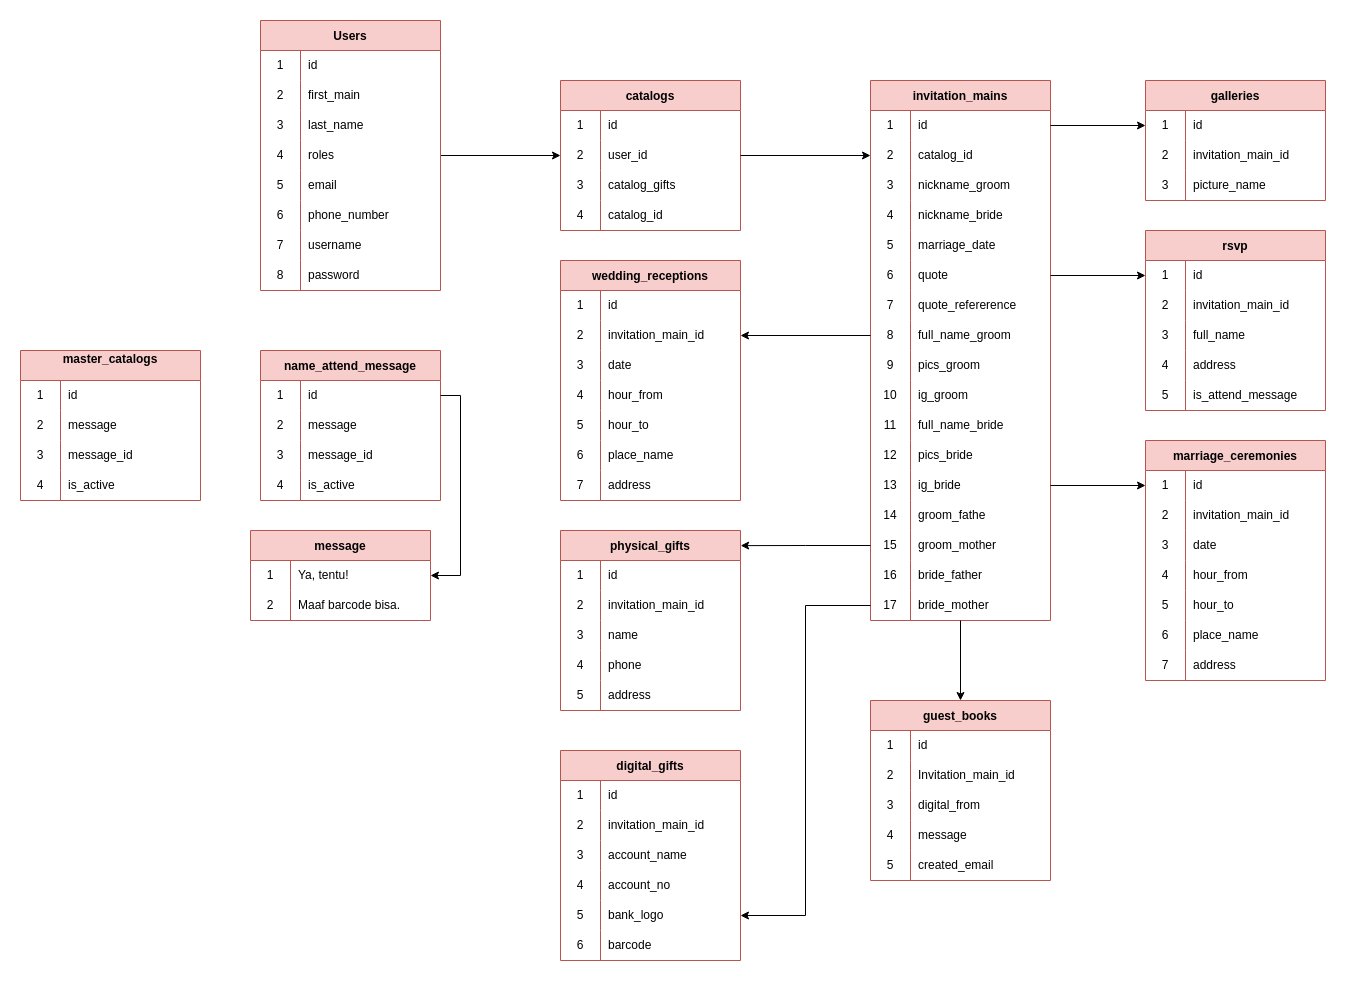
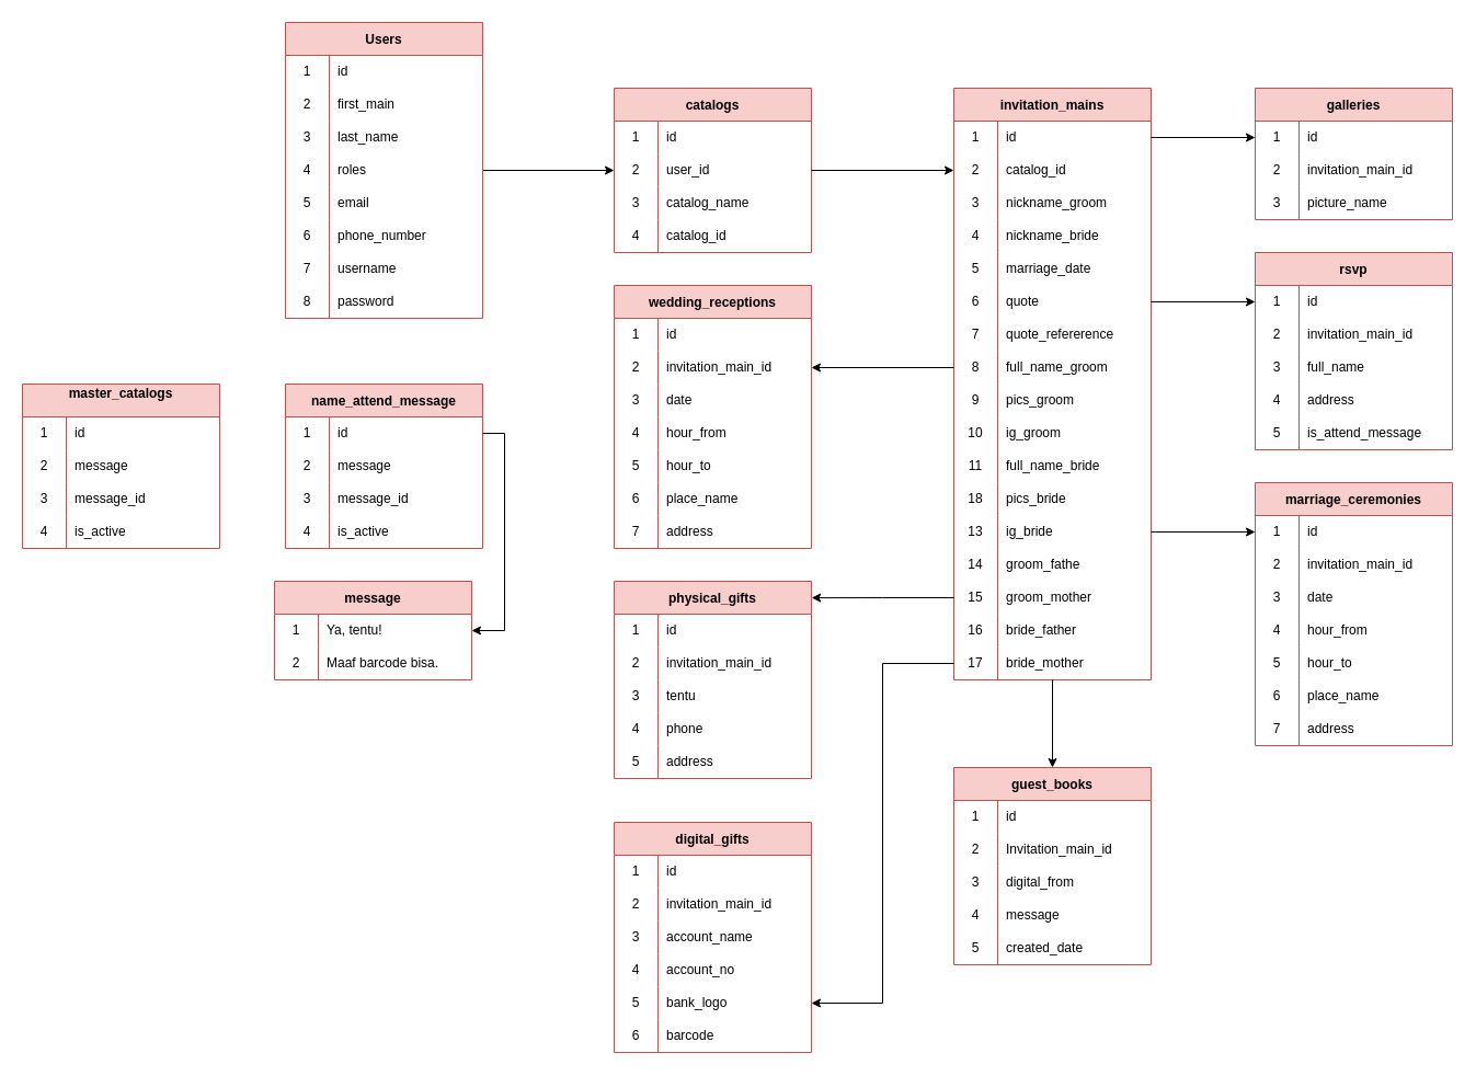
- <mxCell id="116" value="catalog_gifts" style="shape=partialRectangle;html=1;whiteSpace=wrap;connectable=0;fillColor=none;top=0;left=0;bottom=0;right=0;align=left;spacingLeft=6;overflow=hidden;" parent="114" vertex="1"><mxGeometry x="40" width="140" height="30" as="geometry"><mxRectangle width="140" height="30" as="alternateBounds" /></mxGeometry></mxCell>
+ <mxCell id="116" value="catalog_name" style="shape=partialRectangle;html=1;whiteSpace=wrap;connectable=0;fillColor=none;top=0;left=0;bottom=0;right=0;align=left;spacingLeft=6;overflow=hidden;" parent="114" vertex="1"><mxGeometry x="40" width="140" height="30" as="geometry"><mxRectangle width="140" height="30" as="alternateBounds" /></mxGeometry></mxCell>
- <mxCell id="63" value="12" style="shape=partialRectangle;html=1;whiteSpace=wrap;connectable=0;fillColor=none;top=0;left=0;bottom=0;right=0;overflow=hidden;" parent="62" vertex="1"><mxGeometry width="40" height="30" as="geometry"><mxRectangle width="40" height="30" as="alternateBounds" /></mxGeometry></mxCell>
+ <mxCell id="63" value="18" style="shape=partialRectangle;html=1;whiteSpace=wrap;connectable=0;fillColor=none;top=0;left=0;bottom=0;right=0;overflow=hidden;" parent="62" vertex="1"><mxGeometry width="40" height="30" as="geometry"><mxRectangle width="40" height="30" as="alternateBounds" /></mxGeometry></mxCell>
- <mxCell id="214" value="name" style="shape=partialRectangle;html=1;whiteSpace=wrap;connectable=0;fillColor=none;top=0;left=0;bottom=0;right=0;align=left;spacingLeft=6;overflow=hidden;" parent="212" vertex="1"><mxGeometry x="40" width="140" height="30" as="geometry"><mxRectangle width="140" height="30" as="alternateBounds" /></mxGeometry></mxCell>
+ <mxCell id="214" value="tentu" style="shape=partialRectangle;html=1;whiteSpace=wrap;connectable=0;fillColor=none;top=0;left=0;bottom=0;right=0;align=left;spacingLeft=6;overflow=hidden;" parent="212" vertex="1"><mxGeometry x="40" width="140" height="30" as="geometry"><mxRectangle width="140" height="30" as="alternateBounds" /></mxGeometry></mxCell>
- <mxCell id="95" value="created_email" style="shape=partialRectangle;html=1;whiteSpace=wrap;connectable=0;fillColor=none;top=0;left=0;bottom=0;right=0;align=left;spacingLeft=6;overflow=hidden;" parent="93" vertex="1"><mxGeometry x="40" width="140" height="30" as="geometry"><mxRectangle width="140" height="30" as="alternateBounds" /></mxGeometry></mxCell>
+ <mxCell id="95" value="created_date" style="shape=partialRectangle;html=1;whiteSpace=wrap;connectable=0;fillColor=none;top=0;left=0;bottom=0;right=0;align=left;spacingLeft=6;overflow=hidden;" parent="93" vertex="1"><mxGeometry x="40" width="140" height="30" as="geometry"><mxRectangle width="140" height="30" as="alternateBounds" /></mxGeometry></mxCell>
